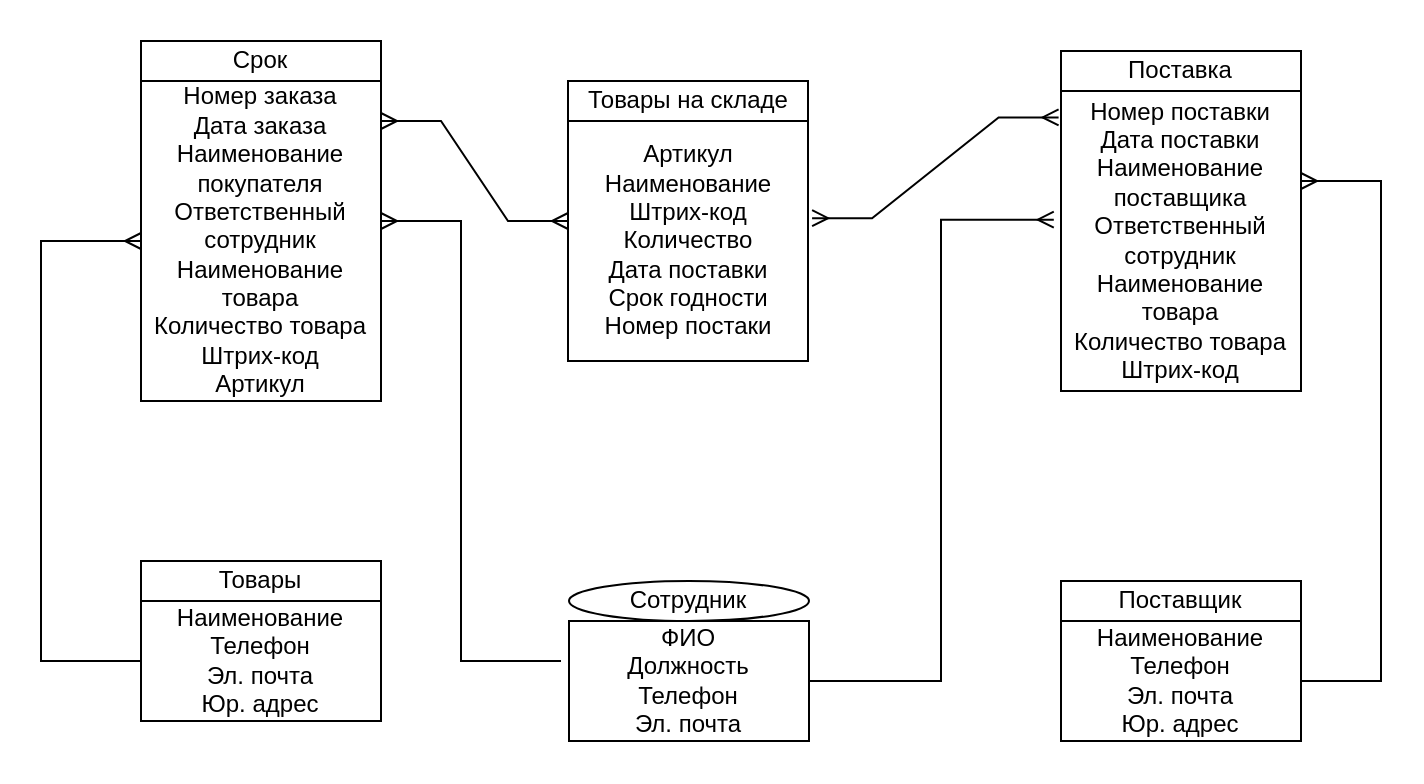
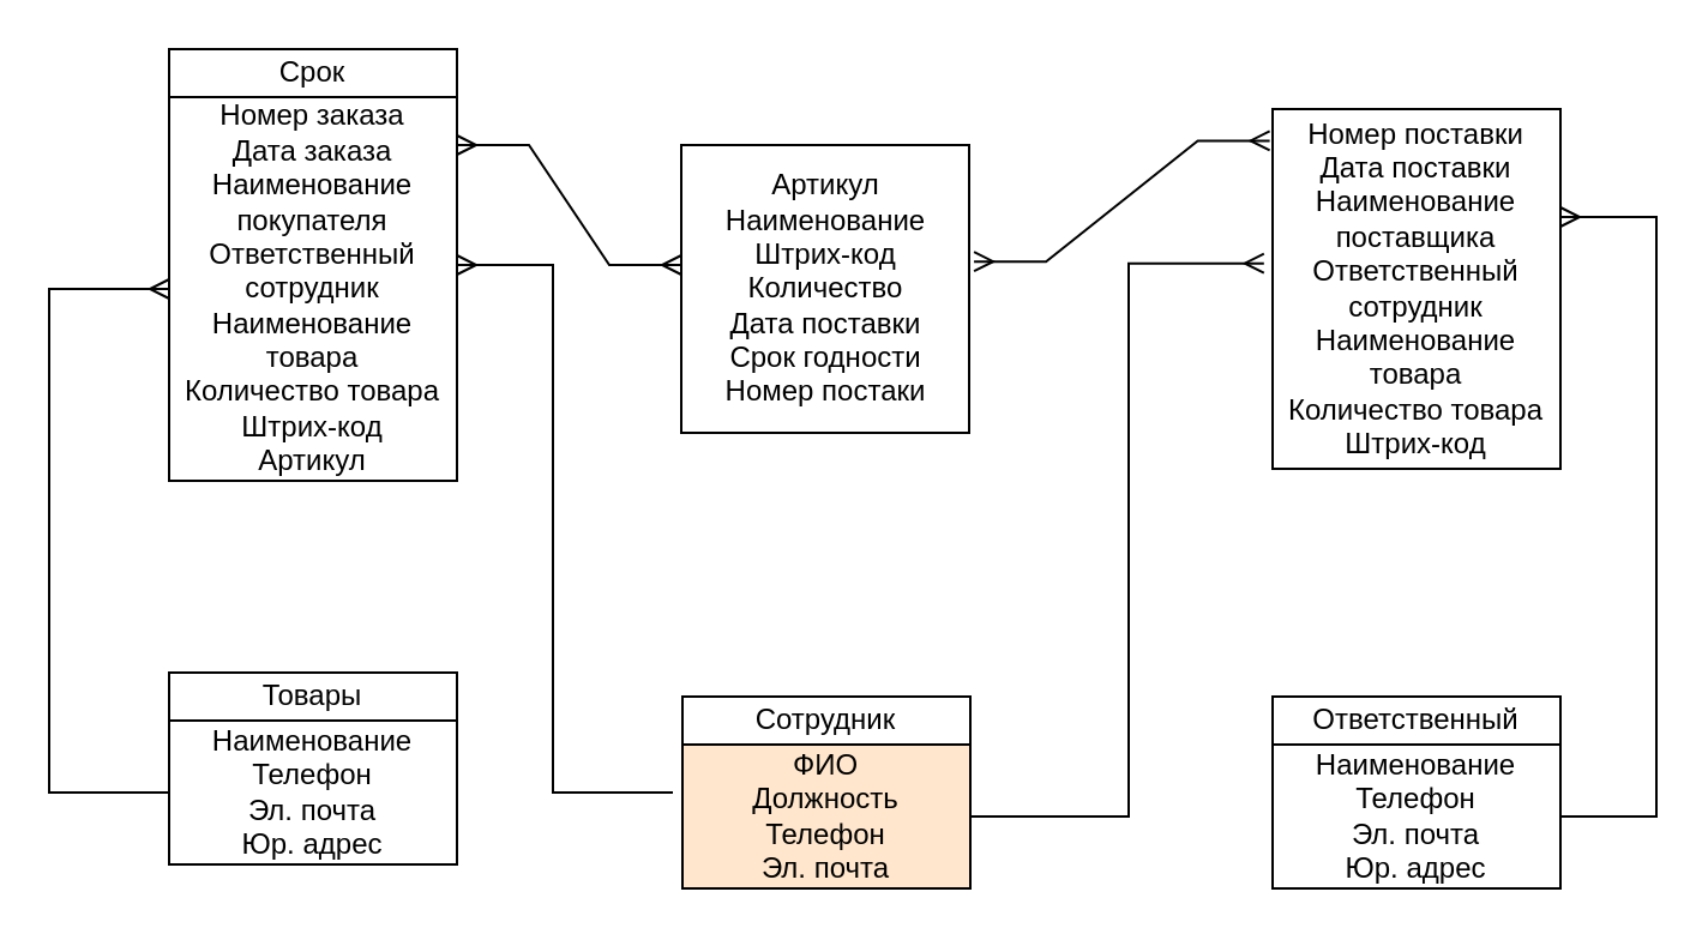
- <mxCell id="12" value="Поставка" style="rounded=0;whiteSpace=wrap;html=1;" parent="11" vertex="1"><mxGeometry width="120" height="20" as="geometry" /></mxCell>
- <mxCell id="9" value="Товары на складе" style="rounded=0;whiteSpace=wrap;html=1;" parent="8" vertex="1"><mxGeometry width="120" height="20" as="geometry" /></mxCell>
- <mxCell id="3" value="Сотрудник" style="ellipse;whiteSpace=wrap;html=1;" parent="2" vertex="1"><mxGeometry width="120" height="20" as="geometry" /></mxCell>
+ <mxCell id="3" value="Сотрудник" style="rounded=0;whiteSpace=wrap;html=1;" parent="2" vertex="1"><mxGeometry width="120" height="20" as="geometry" /></mxCell>
- <mxCell id="6" value="Поставщик" style="rounded=0;whiteSpace=wrap;html=1;" parent="5" vertex="1"><mxGeometry width="120" height="20" as="geometry" /></mxCell>
+ <mxCell id="6" value="Ответственный" style="rounded=0;whiteSpace=wrap;html=1;" parent="5" vertex="1"><mxGeometry width="120" height="20" as="geometry" /></mxCell>
- <mxCell id="4" value="ФИО&lt;br&gt;Должность&lt;br&gt;Телефон&lt;br&gt;Эл. почта" style="rounded=0;whiteSpace=wrap;html=1;" parent="2" vertex="1"><mxGeometry y="20" width="120" height="60" as="geometry" /></mxCell>
+ <mxCell id="4" value="ФИО&lt;br&gt;Должность&lt;br&gt;Телефон&lt;br&gt;Эл. почта" style="rounded=0;whiteSpace=wrap;html=1;fillColor=#ffe6cc;" parent="2" vertex="1"><mxGeometry y="20" width="120" height="60" as="geometry" /></mxCell>
